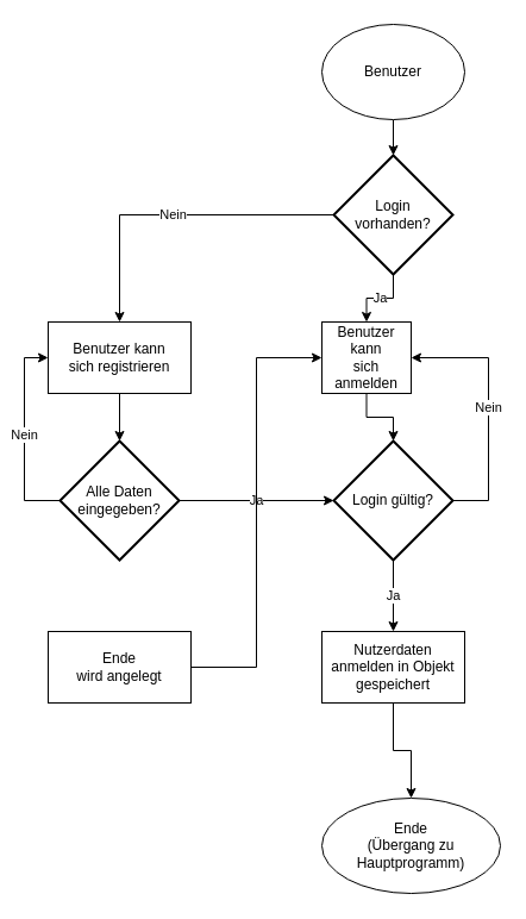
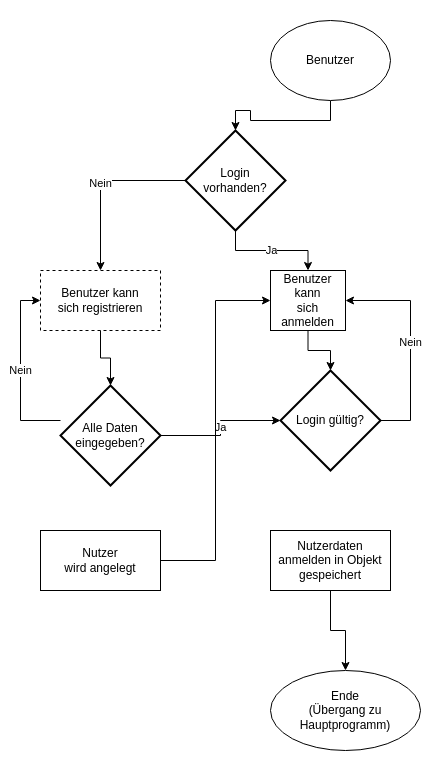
- <mxCell id="11" value="Login&lt;div&gt;vorhanden?&lt;/div&gt;" style="strokeWidth=2;html=1;shape=mxgraph.flowchart.decision;whiteSpace=wrap;" parent="1" vertex="1"><mxGeometry x="280" y="130" width="100" height="100" as="geometry" /></mxCell>
+ <mxCell id="11" value="Login&lt;div&gt;vorhanden?&lt;/div&gt;" style="strokeWidth=2;html=1;shape=mxgraph.flowchart.decision;whiteSpace=wrap;" parent="1" vertex="1"><mxGeometry x="185" y="130" width="100" height="100" as="geometry" /></mxCell>
- <mxCell id="6" value="Benutzer kann&lt;div&gt;sich registrieren&lt;/div&gt;" style="rounded=0;whiteSpace=wrap;html=1;" parent="1" vertex="1"><mxGeometry x="40" y="270" width="120" height="60" as="geometry" /></mxCell>
+ <mxCell id="6" value="Benutzer kann&lt;div&gt;sich registrieren&lt;/div&gt;" style="rounded=0;whiteSpace=wrap;html=1;dashed=1;" parent="1" vertex="1"><mxGeometry x="40" y="270" width="120" height="60" as="geometry" /></mxCell>
- <mxCell id="17" value="Alle Daten&lt;div&gt;eingegeben?&lt;/div&gt;" style="strokeWidth=2;html=1;shape=mxgraph.flowchart.decision;whiteSpace=wrap;" parent="1" vertex="1"><mxGeometry x="50" y="370" width="100" height="100" as="geometry" /></mxCell>
+ <mxCell id="17" value="Alle Daten&lt;div&gt;eingegeben?&lt;/div&gt;" style="strokeWidth=2;html=1;shape=mxgraph.flowchart.decision;whiteSpace=wrap;" parent="1" vertex="1"><mxGeometry x="60" y="385" width="100" height="100" as="geometry" /></mxCell>
- <mxCell id="13" value="Ja" style="edgeStyle=orthogonalEdgeStyle;rounded=0;orthogonalLoop=1;jettySize=auto;html=1;entryX=0.5;entryY=0;entryDx=0;entryDy=0;" parent="1" source="14" target="8" edge="1"><mxGeometry relative="1" as="geometry" /></mxCell>
- <mxCell id="20" value="Ende&lt;div&gt;wird angelegt&lt;/div&gt;" style="rounded=0;whiteSpace=wrap;html=1;" parent="1" vertex="1"><mxGeometry x="40" y="530" width="120" height="60" as="geometry" /></mxCell>
+ <mxCell id="20" value="Nutzer&lt;div&gt;wird angelegt&lt;/div&gt;" style="rounded=0;whiteSpace=wrap;html=1;" parent="1" vertex="1"><mxGeometry x="40" y="530" width="120" height="60" as="geometry" /></mxCell>
